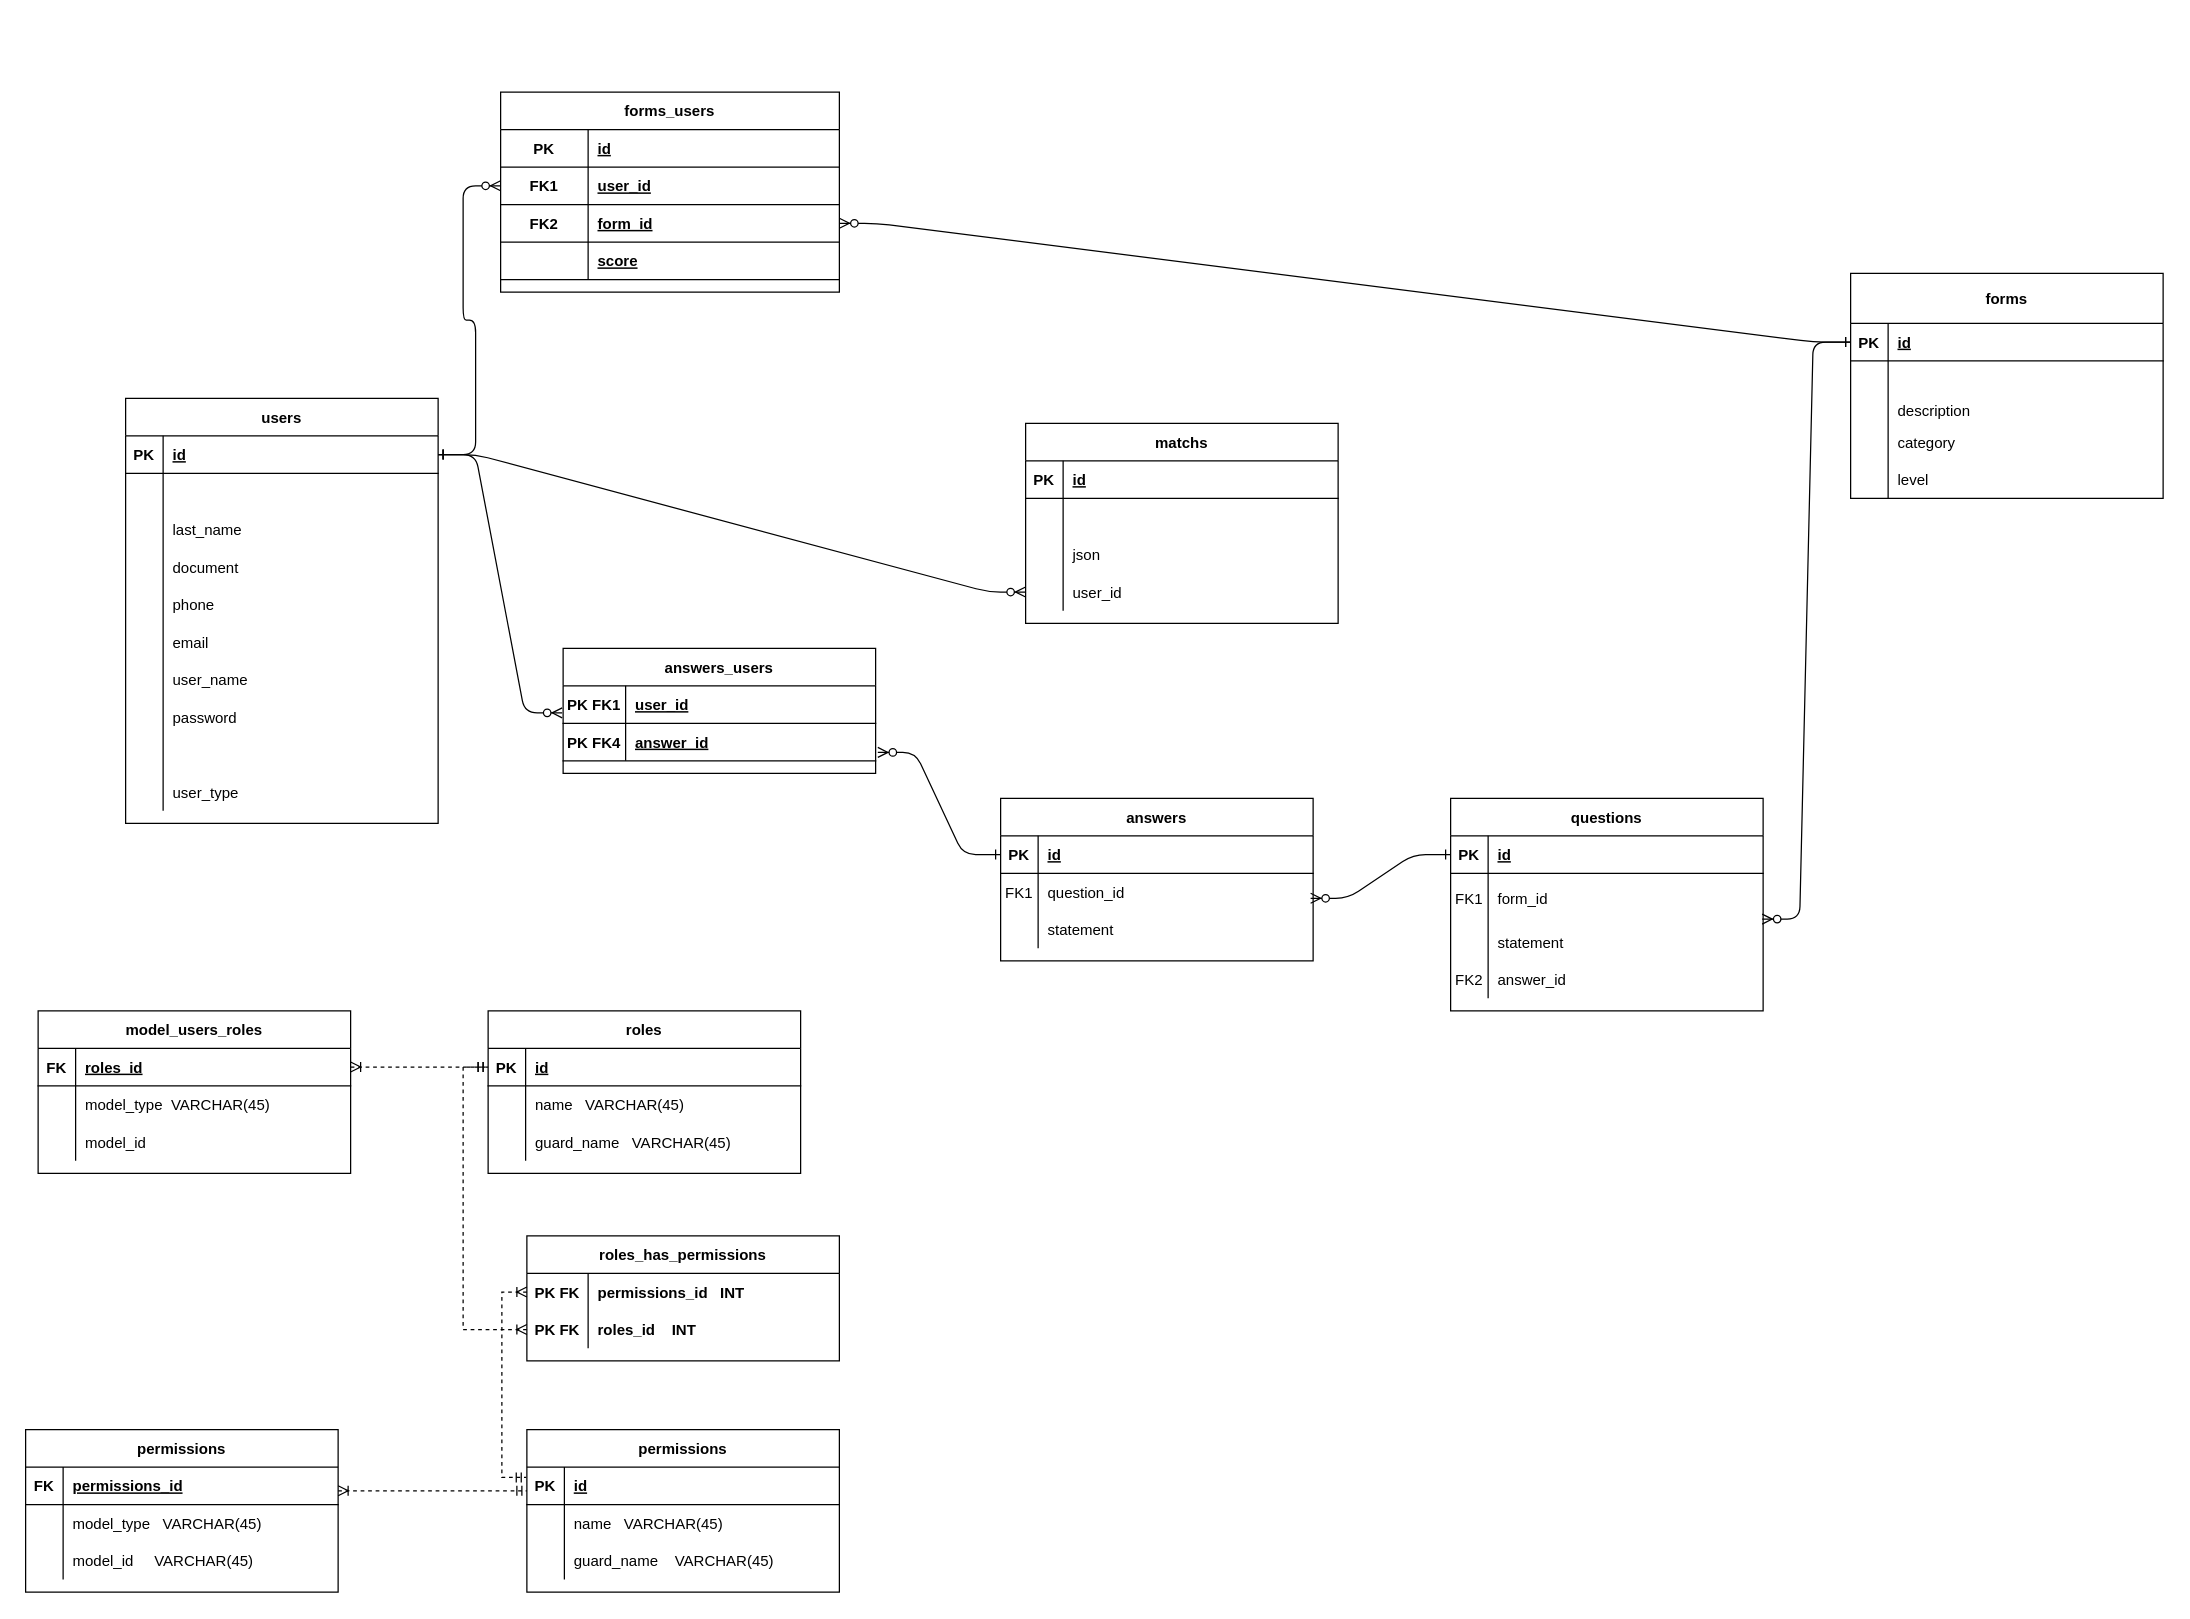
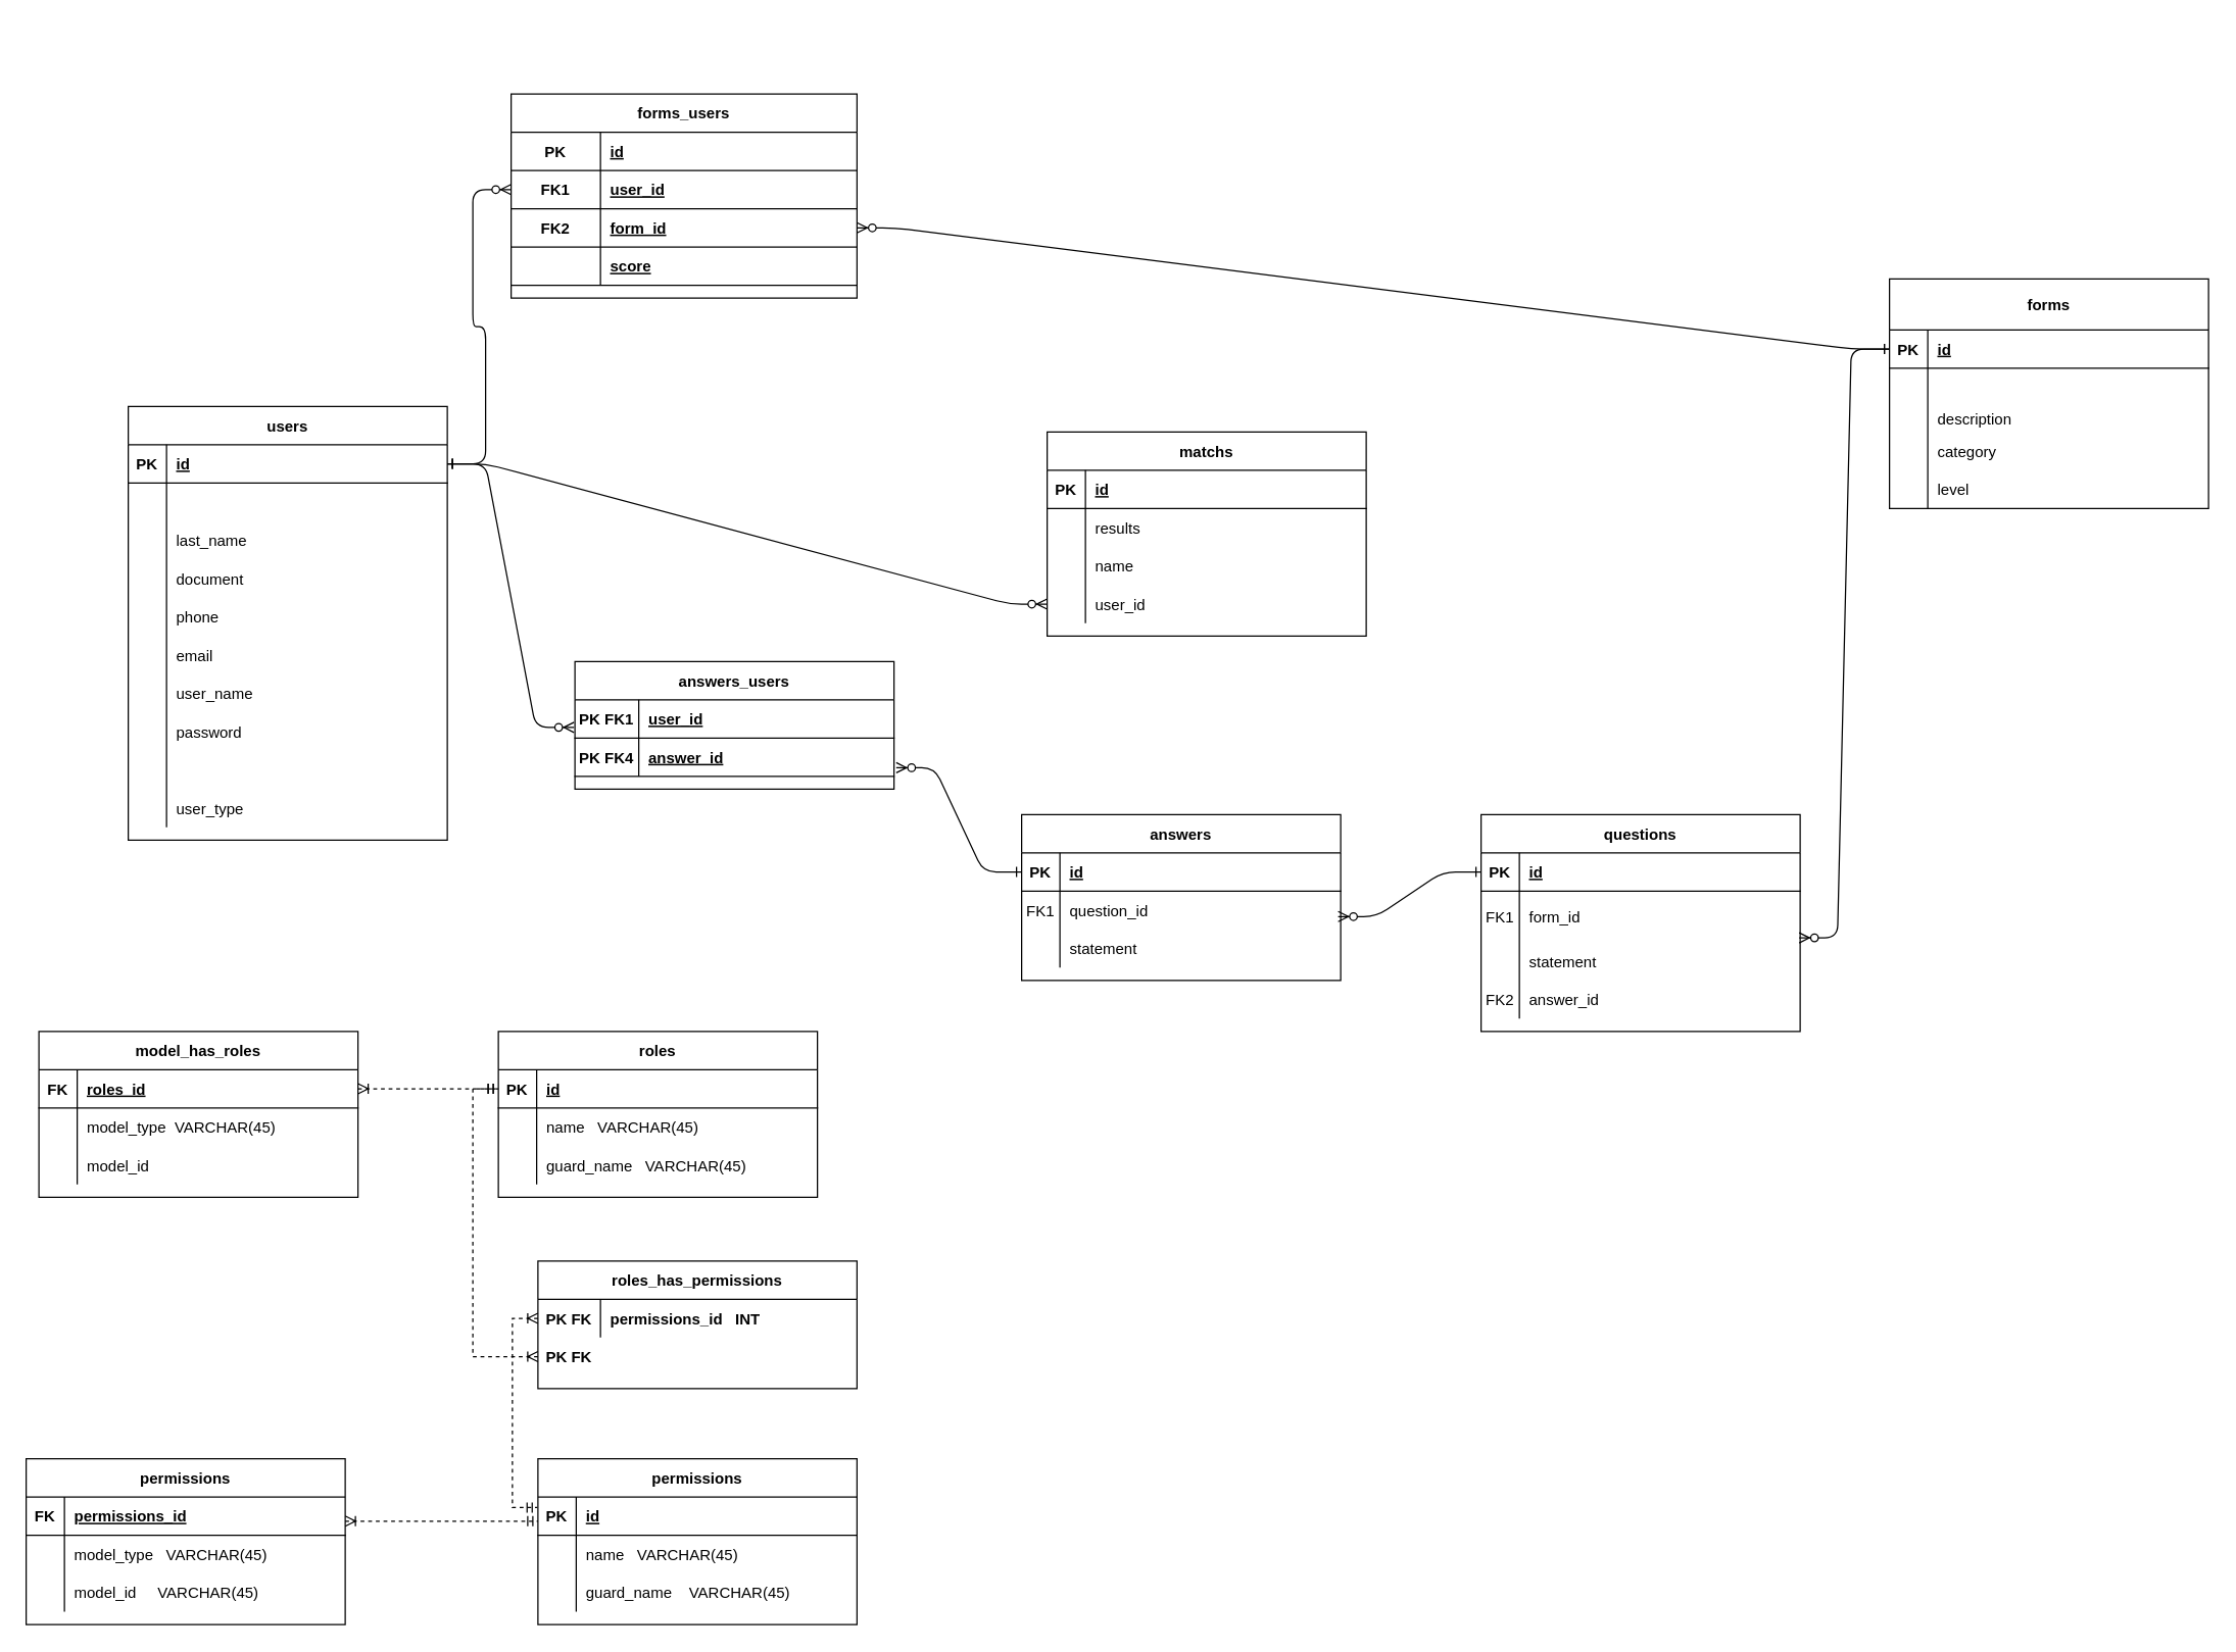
+ <mxCell id="101" value="results" style="shape=partialRectangle;overflow=hidden;connectable=0;fillColor=none;top=0;left=0;bottom=0;right=0;align=left;spacingLeft=6;" vertex="1" parent="99"><mxGeometry x="30" width="220" height="30" as="geometry"><mxRectangle width="220" height="30" as="alternateBounds" /></mxGeometry></mxCell>
- <mxCell id="104" value="json" style="shape=partialRectangle;overflow=hidden;connectable=0;fillColor=none;top=0;left=0;bottom=0;right=0;align=left;spacingLeft=6;" vertex="1" parent="102"><mxGeometry x="30" width="220" height="30" as="geometry"><mxRectangle width="220" height="30" as="alternateBounds" /></mxGeometry></mxCell>
+ <mxCell id="104" value="name" style="shape=partialRectangle;overflow=hidden;connectable=0;fillColor=none;top=0;left=0;bottom=0;right=0;align=left;spacingLeft=6;" vertex="1" parent="102"><mxGeometry x="30" width="220" height="30" as="geometry"><mxRectangle width="220" height="30" as="alternateBounds" /></mxGeometry></mxCell>
- <mxCell id="109" value="model_users_roles" style="shape=table;startSize=30;container=1;collapsible=1;childLayout=tableLayout;fixedRows=1;rowLines=0;fontStyle=1;align=center;resizeLast=1;" vertex="1" parent="1"><mxGeometry x="30" y="808" width="250" height="130" as="geometry" /></mxCell>
+ <mxCell id="109" value="model_has_roles" style="shape=table;startSize=30;container=1;collapsible=1;childLayout=tableLayout;fixedRows=1;rowLines=0;fontStyle=1;align=center;resizeLast=1;" vertex="1" parent="1"><mxGeometry x="30" y="808" width="250" height="130" as="geometry" /></mxCell>
- <mxCell id="135" value="roles_id    INT" style="shape=partialRectangle;overflow=hidden;connectable=0;fillColor=none;top=0;left=0;bottom=0;right=0;align=left;spacingLeft=6;fontStyle=1" vertex="1" parent="133"><mxGeometry x="49" width="201" height="30" as="geometry"><mxRectangle width="201" height="30" as="alternateBounds" /></mxGeometry></mxCell>
